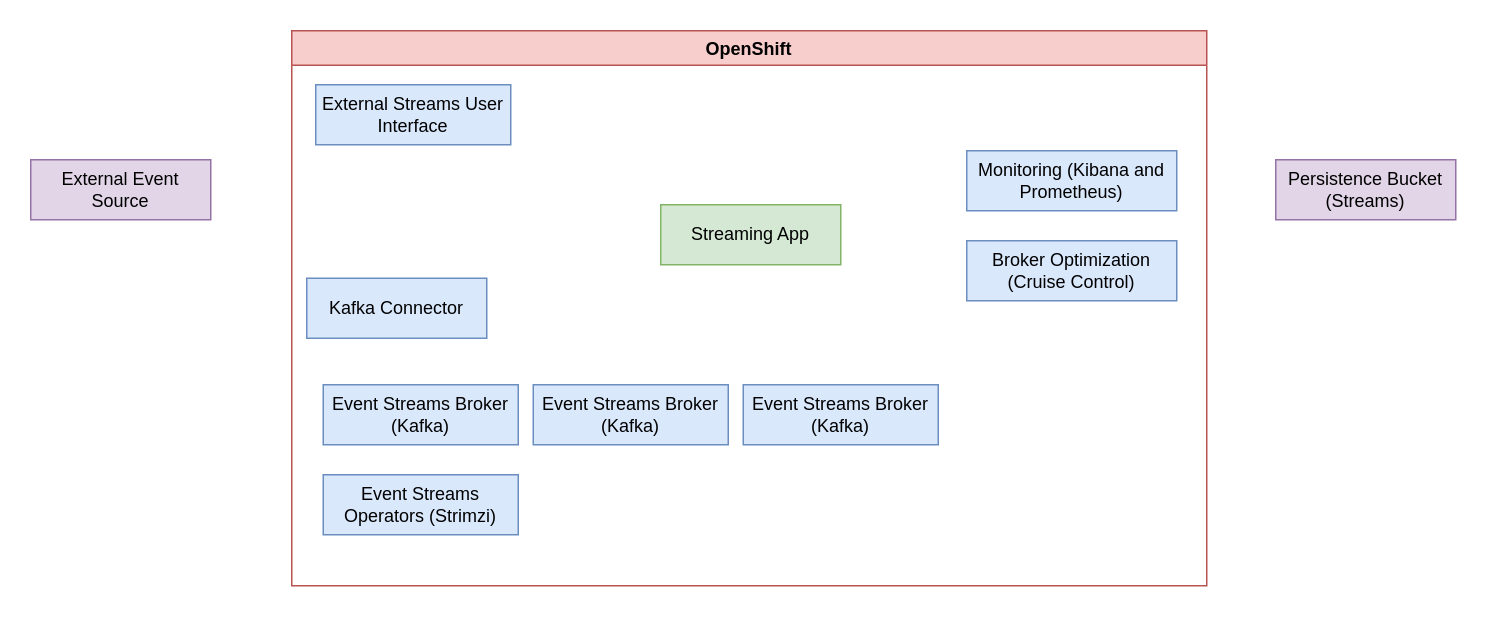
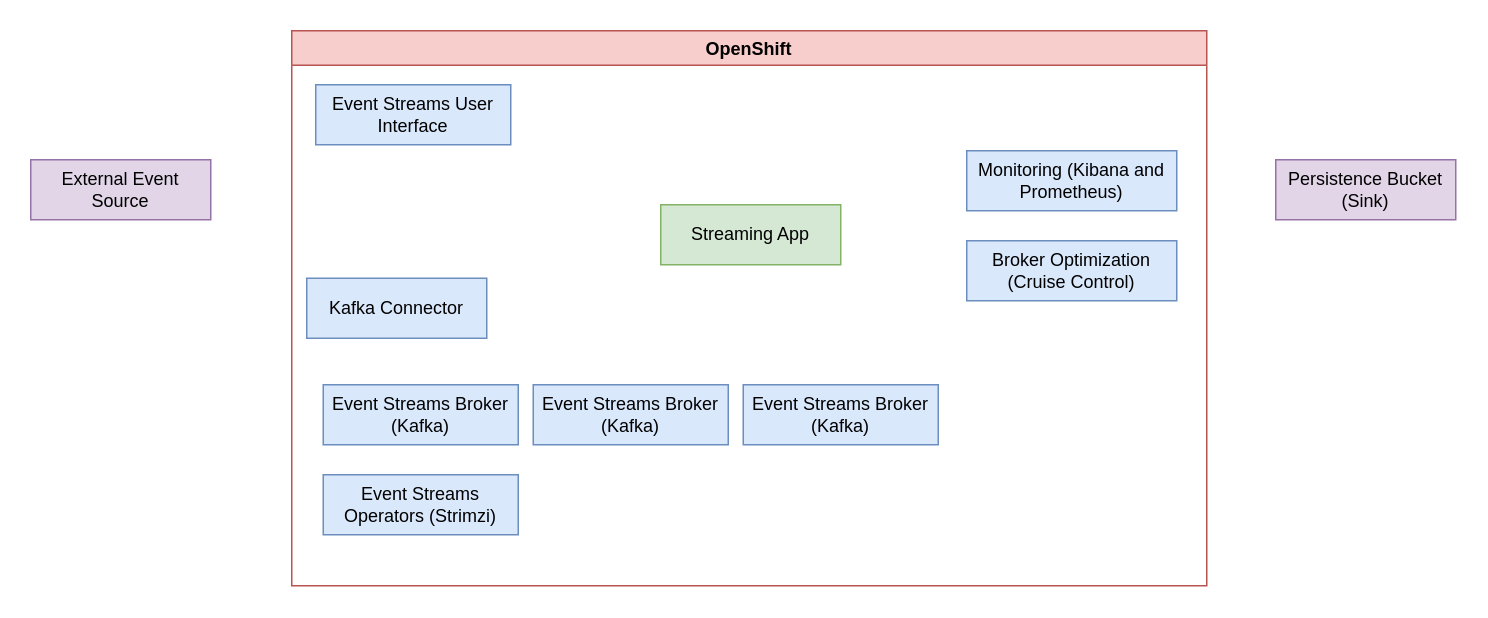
- <mxCell id="7" value="External Streams User Interface" style="rounded=0;whiteSpace=wrap;html=1;fillColor=#dae8fc;strokeColor=#6c8ebf;" vertex="1" parent="1"><mxGeometry x="210" y="56" width="130" height="40" as="geometry" /></mxCell>
+ <mxCell id="7" value="Event Streams User Interface" style="rounded=0;whiteSpace=wrap;html=1;fillColor=#dae8fc;strokeColor=#6c8ebf;" vertex="1" parent="1"><mxGeometry x="210" y="56" width="130" height="40" as="geometry" /></mxCell>
- <mxCell id="13" value="Persistence Bucket (Streams)" style="rounded=0;whiteSpace=wrap;html=1;fillColor=#e1d5e7;strokeColor=#9673a6;" vertex="1" parent="1"><mxGeometry x="850" y="106" width="120" height="40" as="geometry" /></mxCell>
+ <mxCell id="13" value="Persistence Bucket (Sink)" style="rounded=0;whiteSpace=wrap;html=1;fillColor=#e1d5e7;strokeColor=#9673a6;" vertex="1" parent="1"><mxGeometry x="850" y="106" width="120" height="40" as="geometry" /></mxCell>
